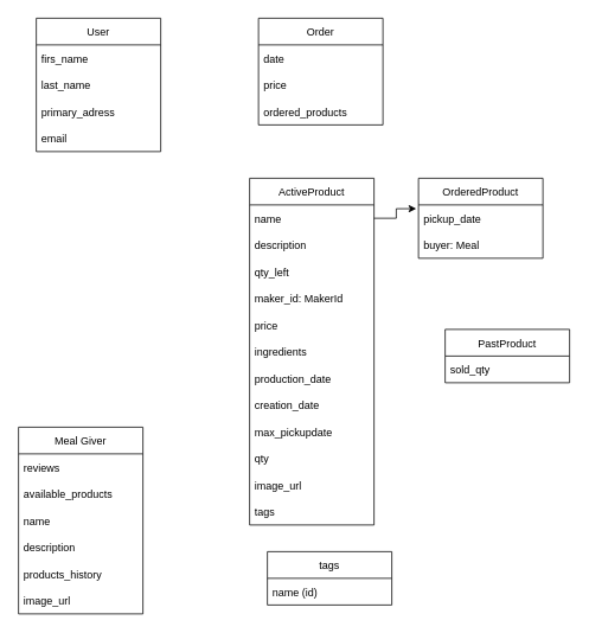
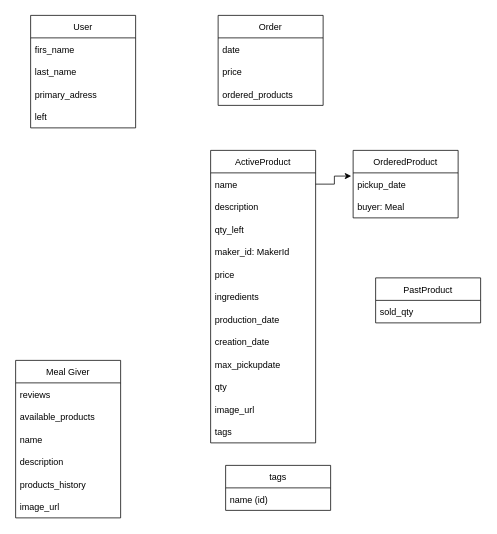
- <mxCell id="6" value="email" style="text;strokeColor=none;fillColor=none;align=left;verticalAlign=middle;spacingLeft=4;spacingRight=4;overflow=hidden;points=[[0,0.5],[1,0.5]];portConstraint=eastwest;rotatable=0;" vertex="1" parent="2"><mxGeometry y="120" width="140" height="30" as="geometry" /></mxCell>
+ <mxCell id="6" value="left" style="text;strokeColor=none;fillColor=none;align=left;verticalAlign=middle;spacingLeft=4;spacingRight=4;overflow=hidden;points=[[0,0.5],[1,0.5]];portConstraint=eastwest;rotatable=0;" vertex="1" parent="2"><mxGeometry y="120" width="140" height="30" as="geometry" /></mxCell>
